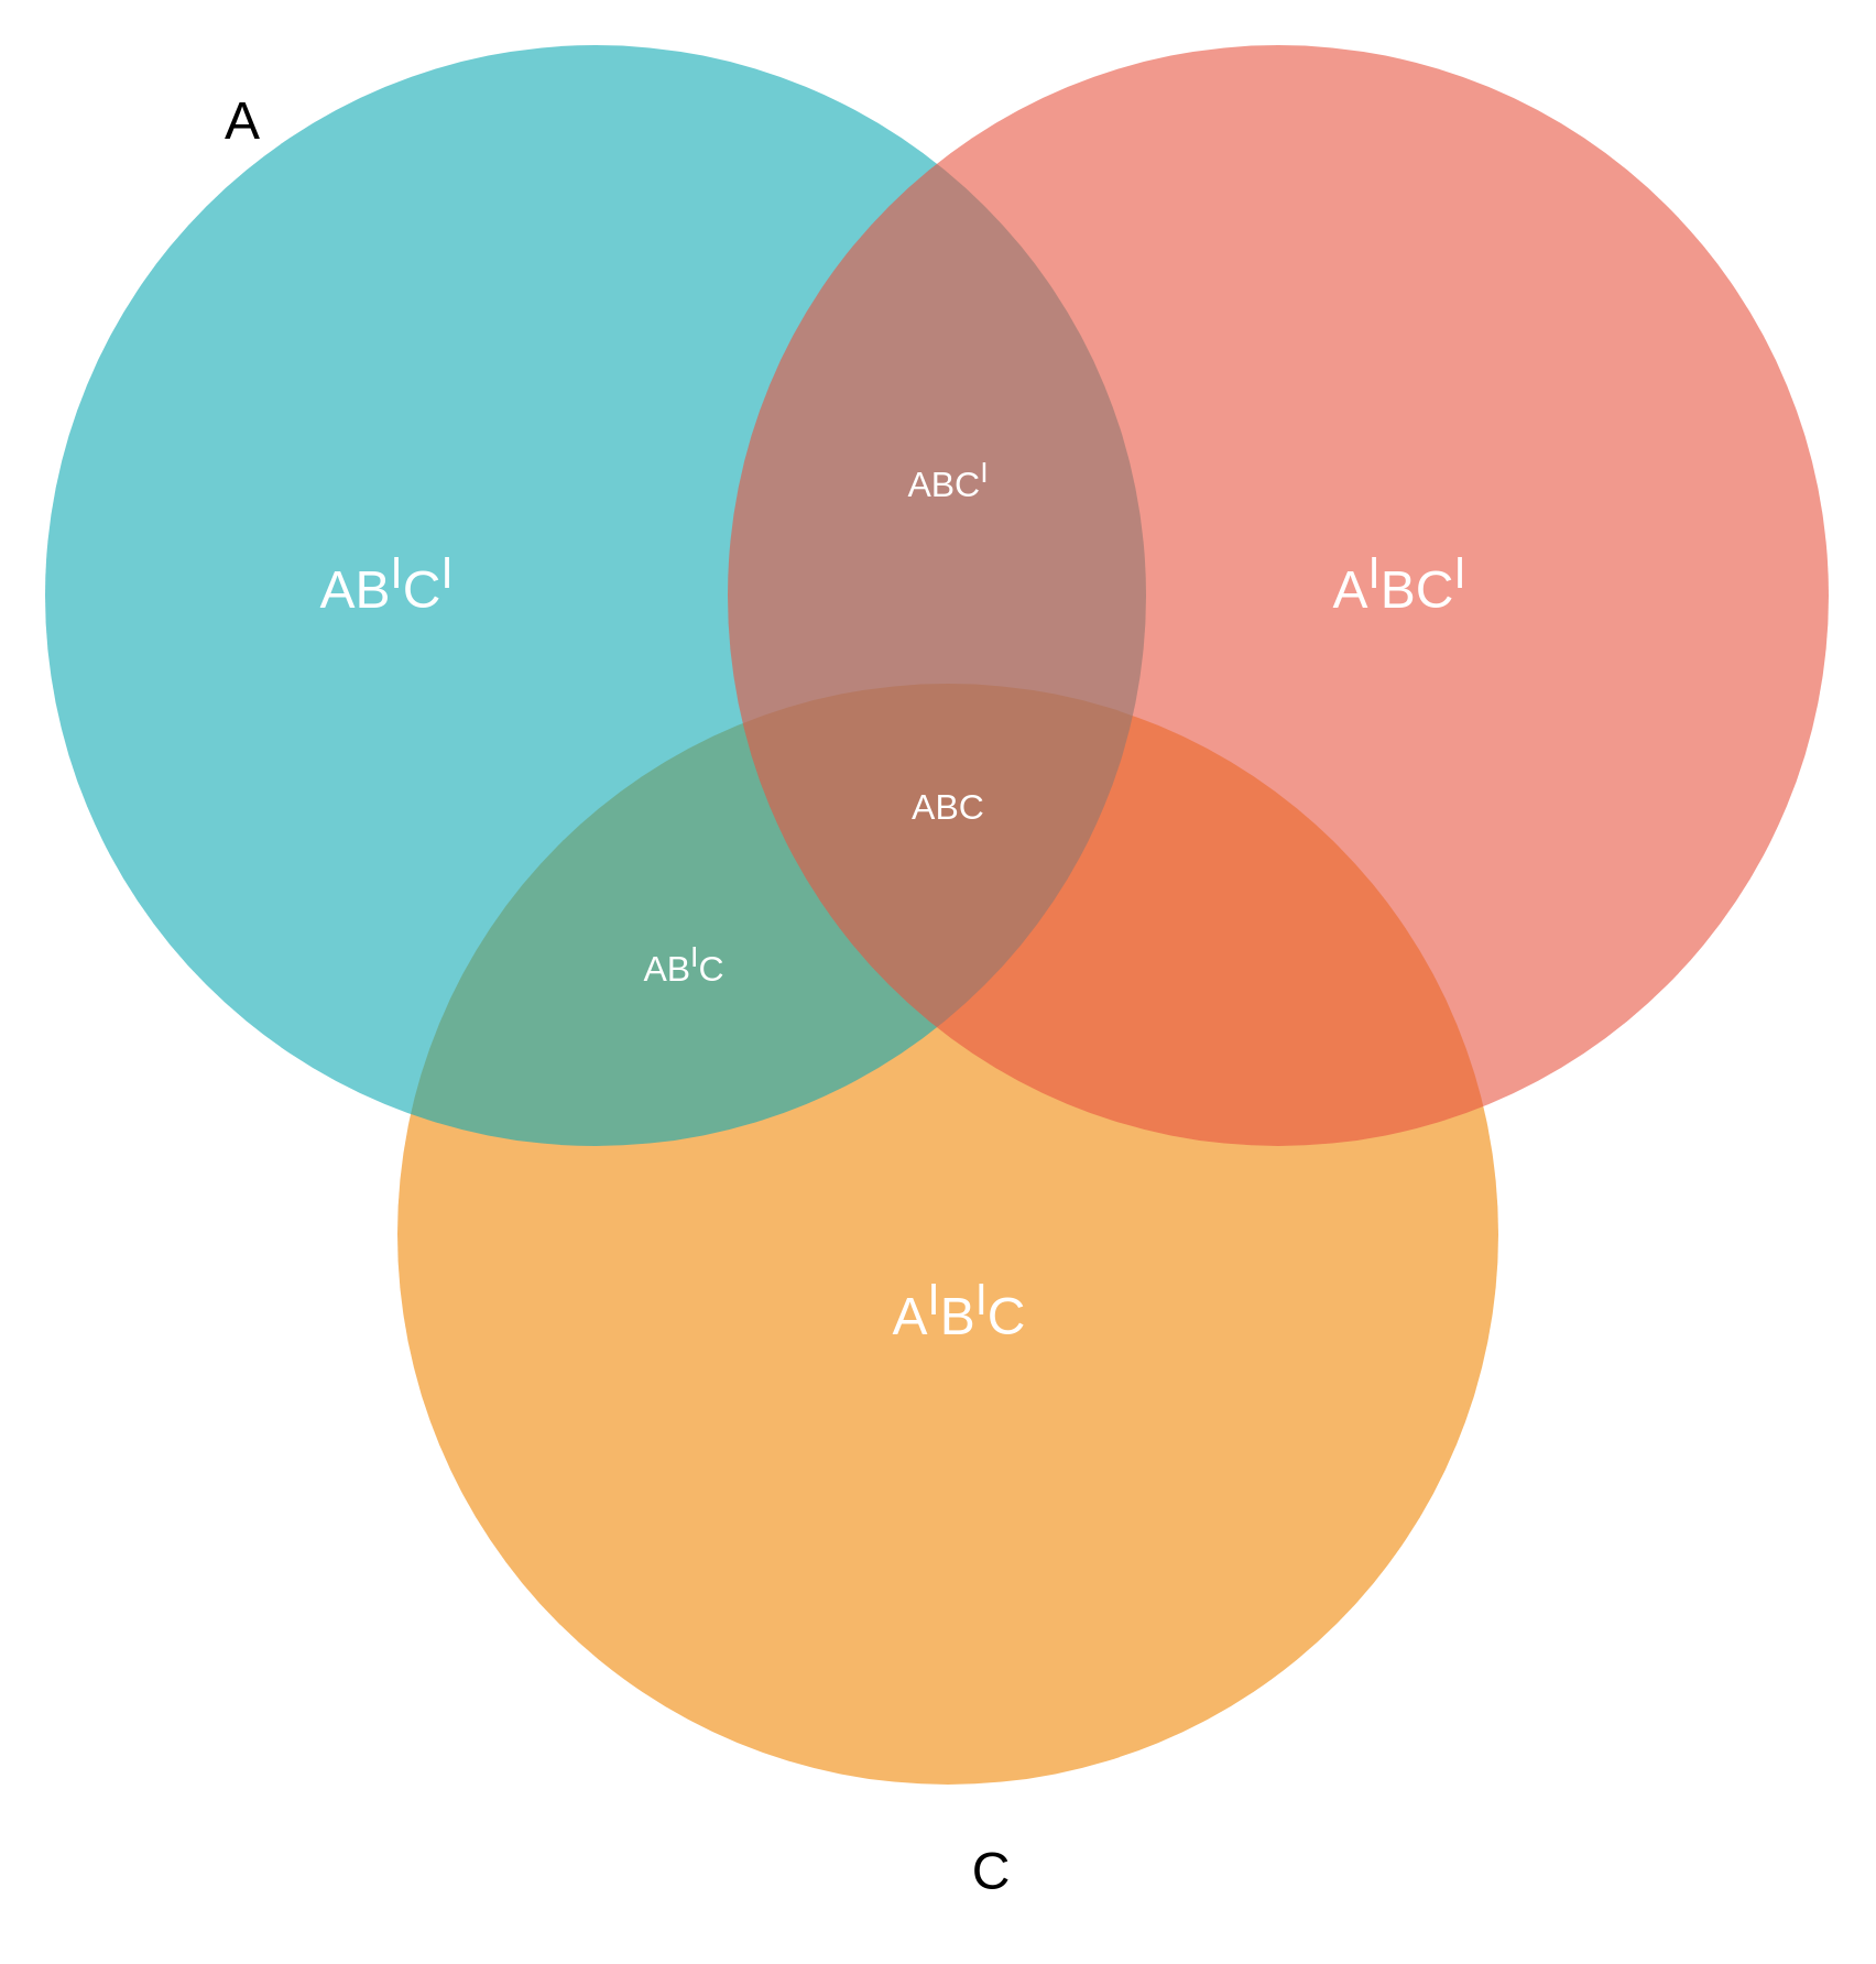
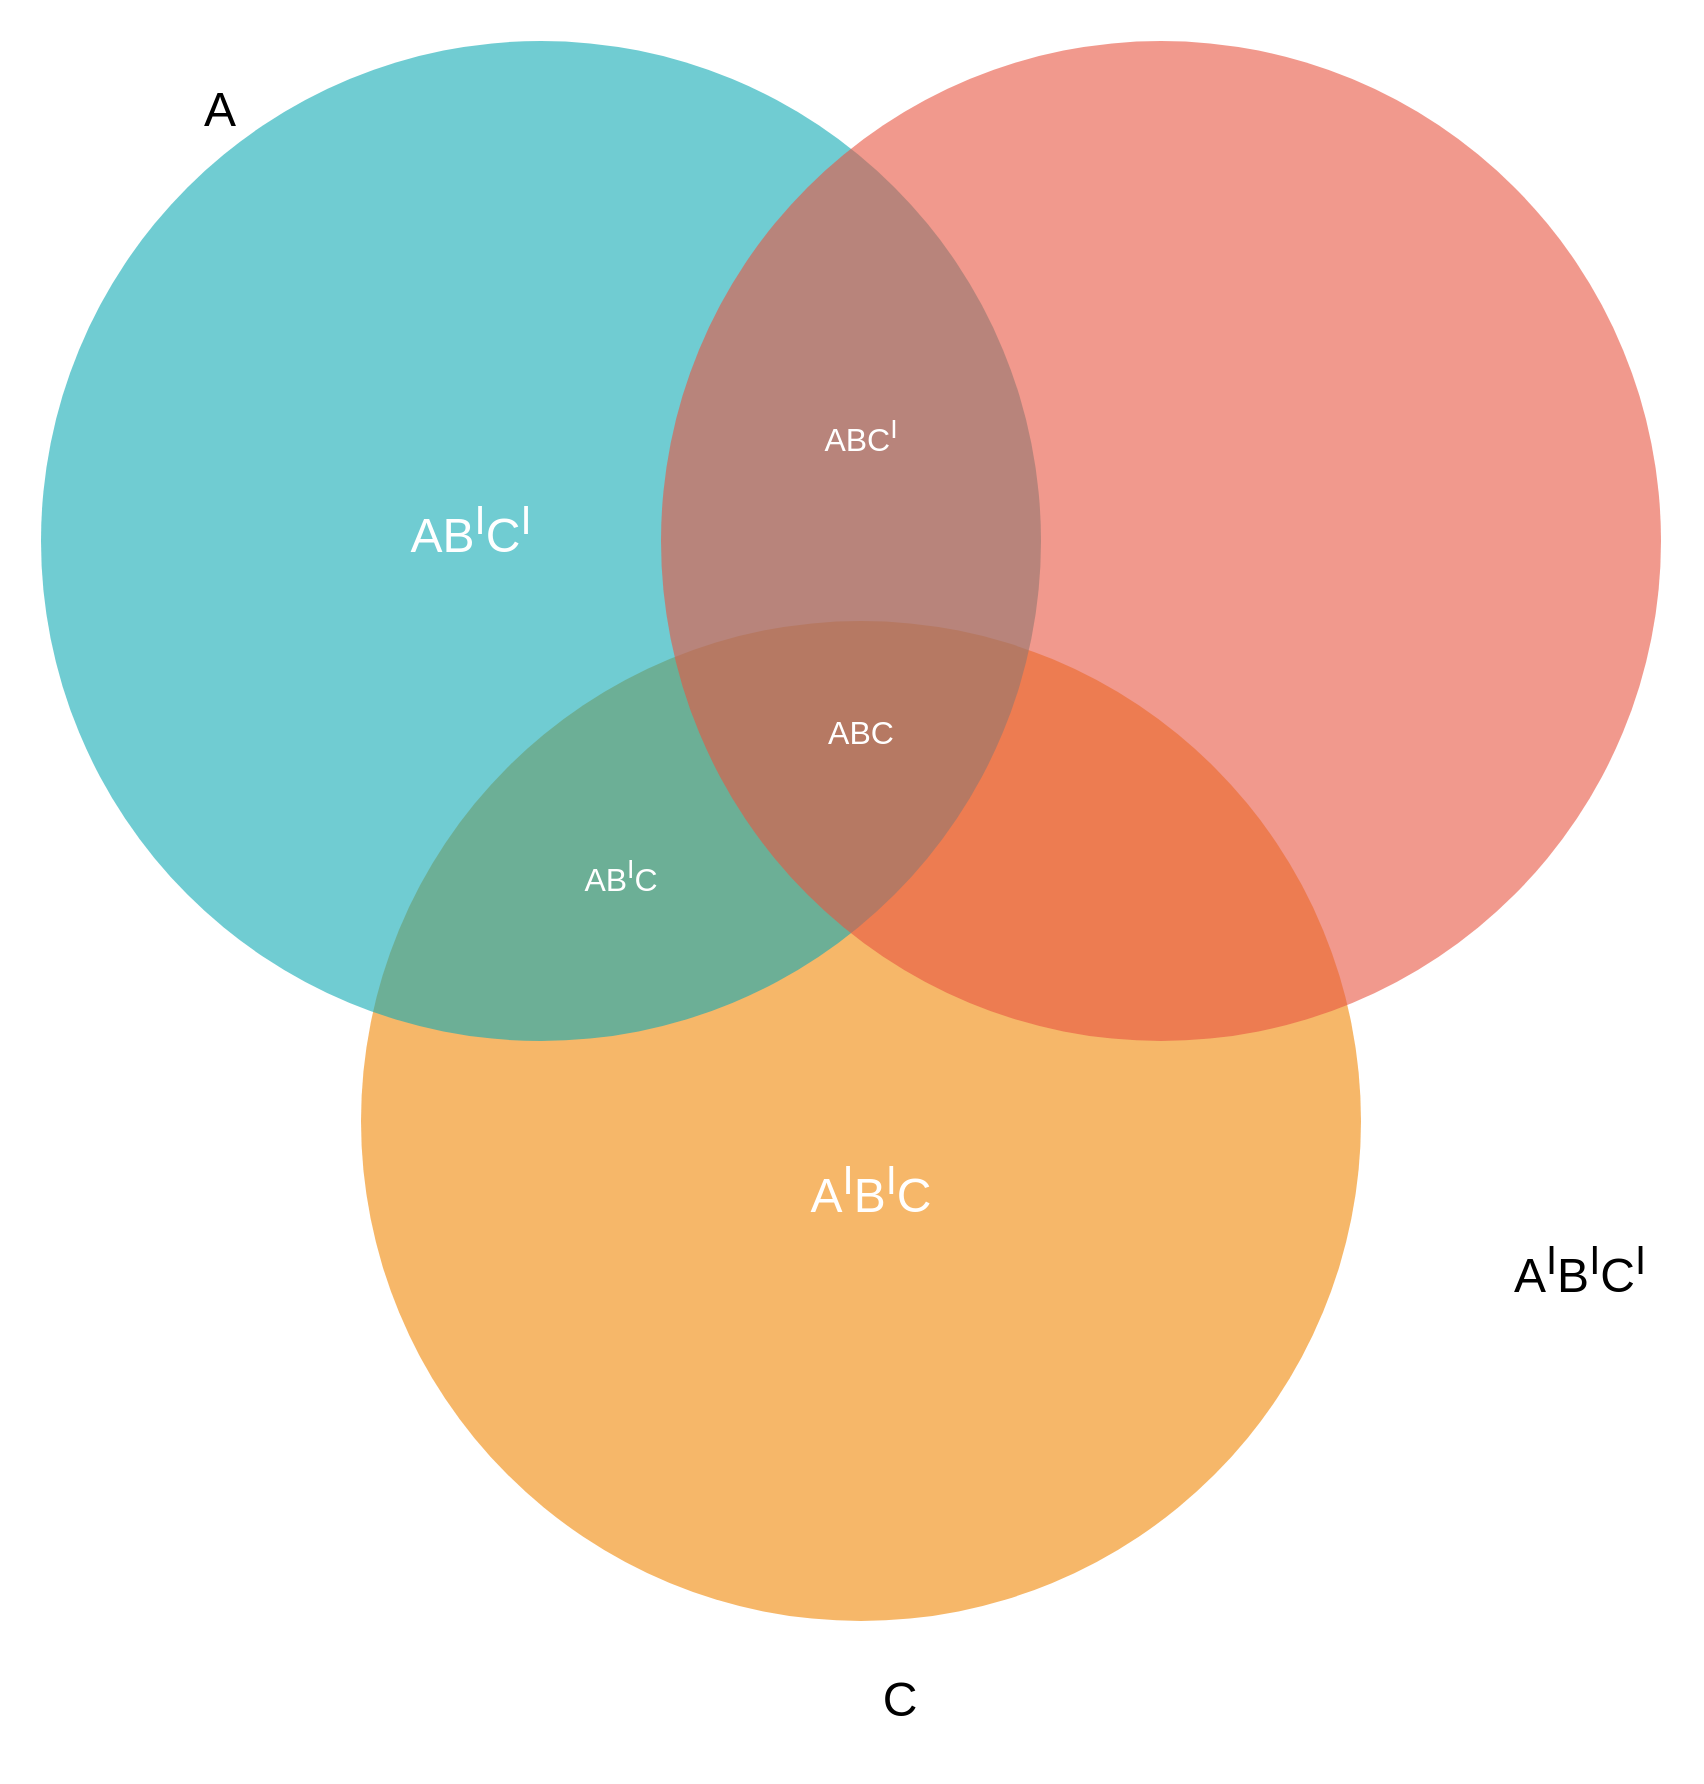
- <mxCell id="5" value="AB&lt;sup&gt;I&lt;/sup&gt;C&lt;sup&gt;I&lt;/sup&gt;" style="text;fontSize=24;align=center;verticalAlign=middle;html=1;fontColor=#FFFFFF;" vertex="1" parent="1"><mxGeometry x="80" y="230" width="190" height="70" as="geometry" /></mxCell>
+ <mxCell id="5" value="AB&lt;sup&gt;I&lt;/sup&gt;C&lt;sup&gt;I&lt;/sup&gt;" style="text;fontSize=24;align=center;verticalAlign=middle;html=1;fontColor=#FFFFFF;" vertex="1" parent="1"><mxGeometry x="140" y="230" width="190" height="70" as="geometry" /></mxCell>
- <mxCell id="6" value="A&lt;sup&gt;I&lt;/sup&gt;BC&lt;sup&gt;I&lt;/sup&gt;" style="text;fontSize=24;align=center;verticalAlign=middle;html=1;fontColor=#FFFFFF;" vertex="1" parent="1"><mxGeometry x="540" y="230" width="190" height="70" as="geometry" /></mxCell>
+ <mxCell id="11" value="&lt;font style=&quot;font-size: 24px;&quot;&gt;A&lt;sup&gt;I&lt;/sup&gt;B&lt;sup&gt;I&lt;/sup&gt;C&lt;sup&gt;I&lt;/sup&gt;&lt;/font&gt;" style="text;html=1;align=center;verticalAlign=middle;whiteSpace=wrap;rounded=0;" vertex="1" parent="1"><mxGeometry x="750" y="610" width="80" height="50" as="geometry" /></mxCell>
